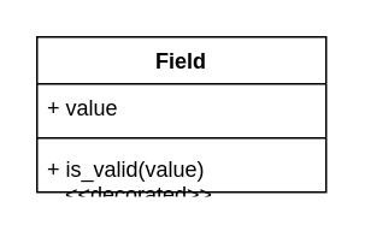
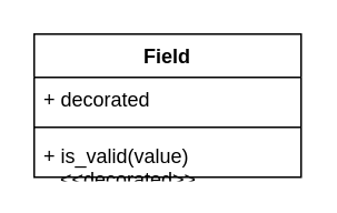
- <mxCell id="3" value="&lt;div&gt;+ value&lt;/div&gt;" style="text;strokeColor=none;fillColor=none;align=left;verticalAlign=top;spacingLeft=4;spacingRight=4;overflow=hidden;rotatable=0;points=[[0,0.5],[1,0.5]];portConstraint=eastwest;whiteSpace=wrap;html=1;" vertex="1" parent="2"><mxGeometry y="26" width="160" height="26" as="geometry" /></mxCell>
+ <mxCell id="3" value="&lt;div&gt;+ decorated&lt;/div&gt;" style="text;strokeColor=none;fillColor=none;align=left;verticalAlign=top;spacingLeft=4;spacingRight=4;overflow=hidden;rotatable=0;points=[[0,0.5],[1,0.5]];portConstraint=eastwest;whiteSpace=wrap;html=1;" vertex="1" parent="2"><mxGeometry y="26" width="160" height="26" as="geometry" /></mxCell>
